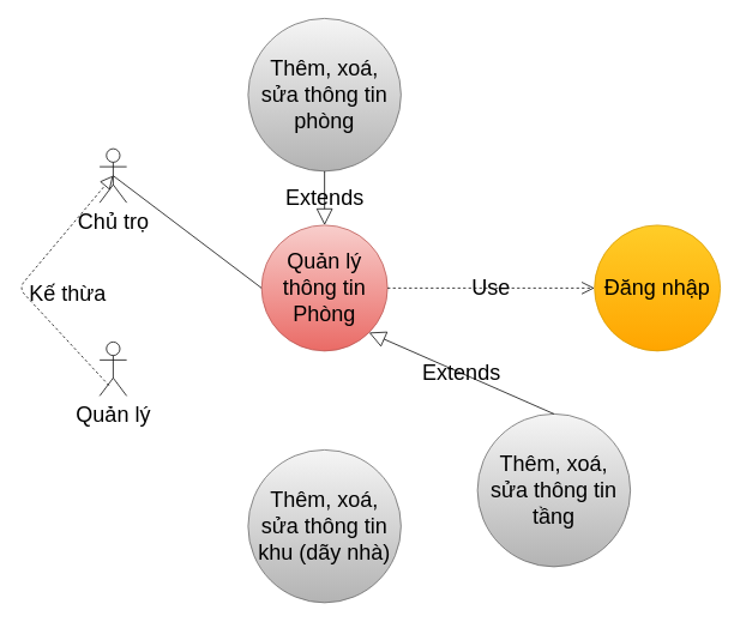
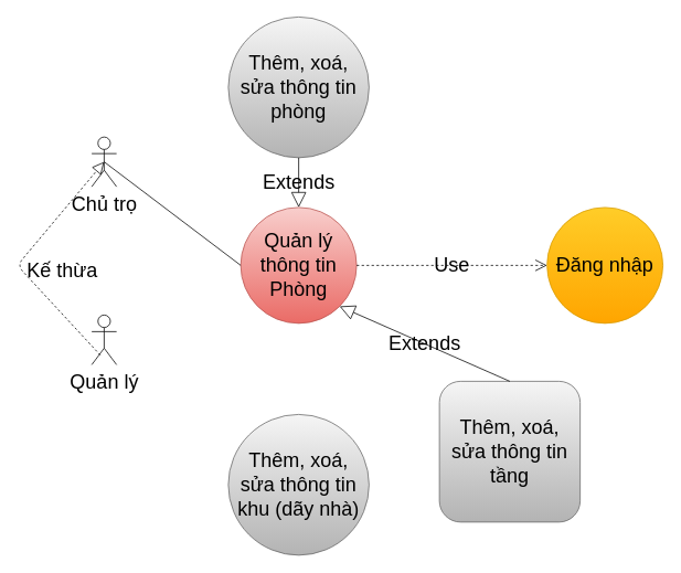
- <mxCell id="12" value="Thêm, xoá, sửa thông tin tầng" style="ellipse;whiteSpace=wrap;html=1;fillColor=#f5f5f5;gradientColor=#b3b3b3;fontSize=24;strokeColor=#666666;labelBackgroundColor=none;" parent="1" vertex="1"><mxGeometry x="530" y="460" width="170" height="170" as="geometry" /></mxCell>
+ <mxCell id="12" value="Thêm, xoá, sửa thông tin tầng" style="whiteSpace=wrap;html=1;fillColor=#f5f5f5;gradientColor=#b3b3b3;fontSize=24;strokeColor=#666666;labelBackgroundColor=none;rounded=1;" parent="1" vertex="1"><mxGeometry x="530" y="460" width="170" height="170" as="geometry" /></mxCell>
